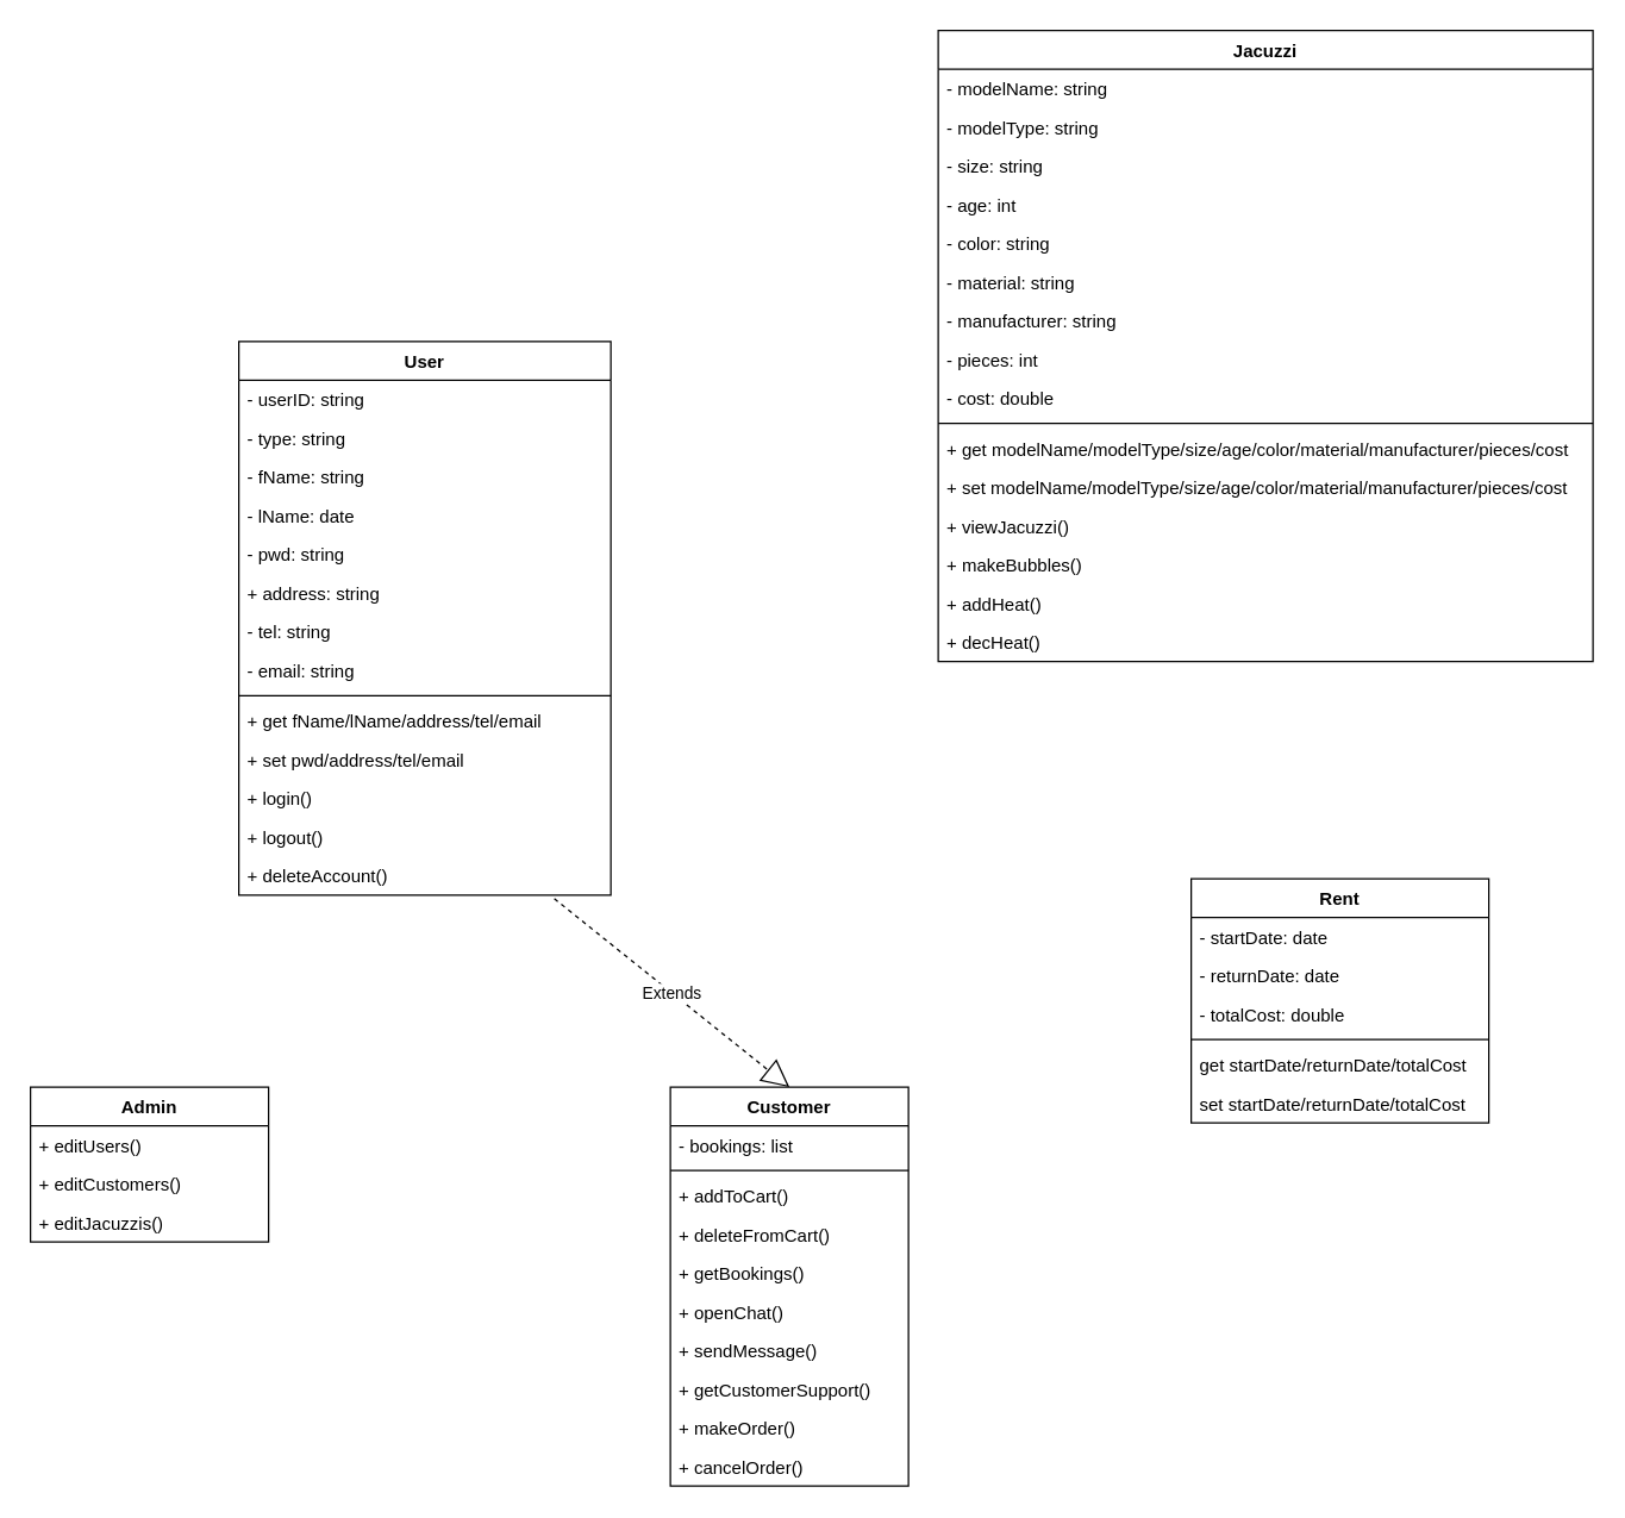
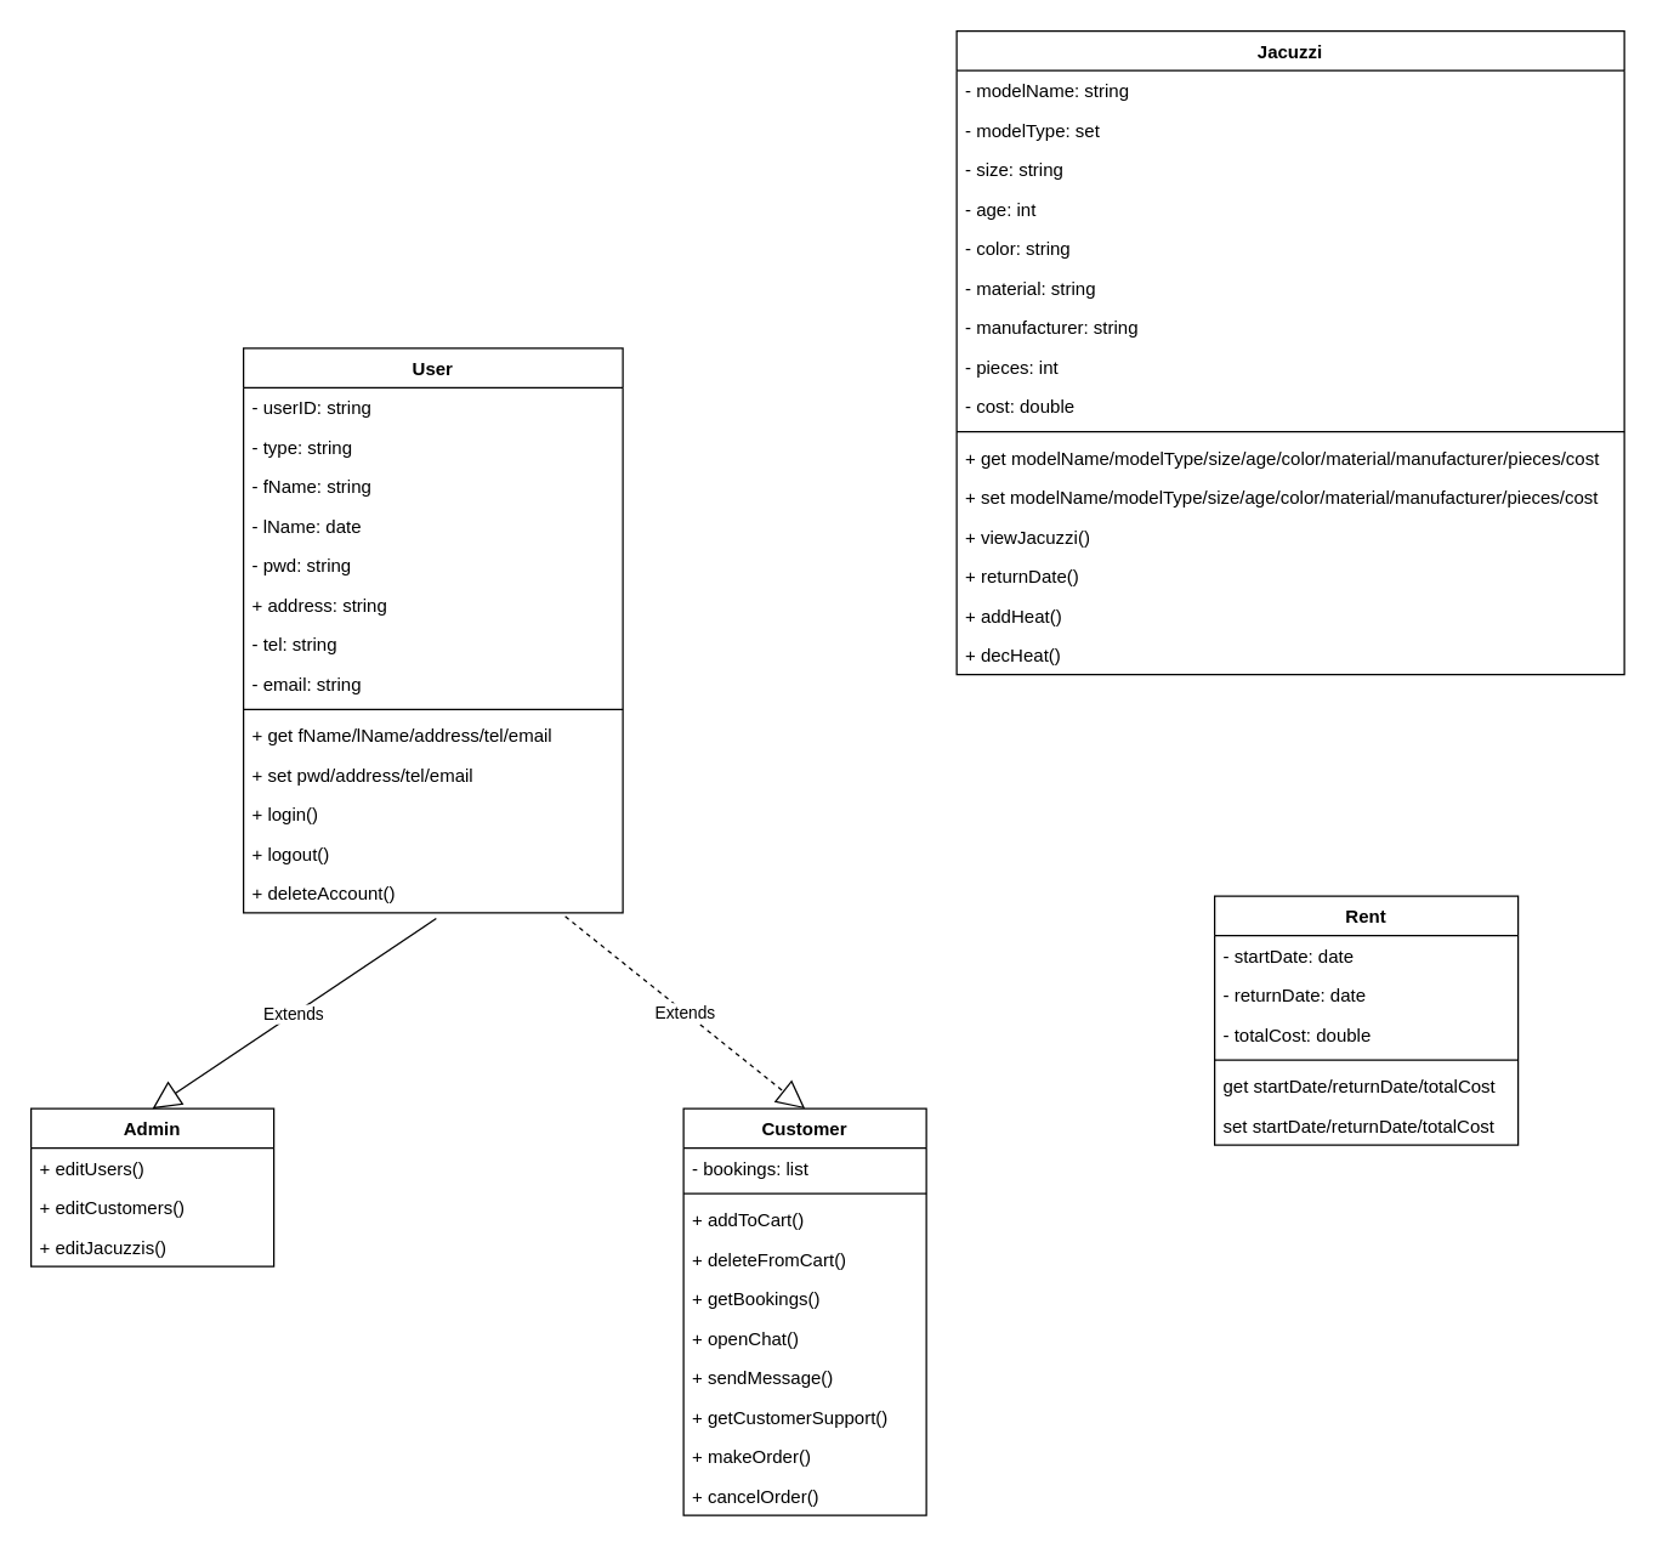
- <mxCell id="4" value="- modelType: string" style="text;strokeColor=none;fillColor=none;align=left;verticalAlign=top;spacingLeft=4;spacingRight=4;overflow=hidden;rotatable=0;points=[[0,0.5],[1,0.5]];portConstraint=eastwest;" vertex="1" parent="2"><mxGeometry y="52" width="440" height="26" as="geometry" /></mxCell>
+ <mxCell id="4" value="- modelType: set" style="text;strokeColor=none;fillColor=none;align=left;verticalAlign=top;spacingLeft=4;spacingRight=4;overflow=hidden;rotatable=0;points=[[0,0.5],[1,0.5]];portConstraint=eastwest;" vertex="1" parent="2"><mxGeometry y="52" width="440" height="26" as="geometry" /></mxCell>
- <mxCell id="16" value="+ makeBubbles() " style="text;strokeColor=none;fillColor=none;align=left;verticalAlign=top;spacingLeft=4;spacingRight=4;overflow=hidden;rotatable=0;points=[[0,0.5],[1,0.5]];portConstraint=eastwest;" vertex="1" parent="2"><mxGeometry y="346" width="440" height="26" as="geometry" /></mxCell>
+ <mxCell id="16" value="+ returnDate() " style="text;strokeColor=none;fillColor=none;align=left;verticalAlign=top;spacingLeft=4;spacingRight=4;overflow=hidden;rotatable=0;points=[[0,0.5],[1,0.5]];portConstraint=eastwest;" vertex="1" parent="2"><mxGeometry y="346" width="440" height="26" as="geometry" /></mxCell>
+ <mxCell id="50" value="Extends" style="endArrow=block;endSize=16;endFill=0;html=1;rounded=0;entryX=0.5;entryY=0;entryDx=0;entryDy=0;exitX=0.508;exitY=1.145;exitDx=0;exitDy=0;exitPerimeter=0;" edge="1" parent="1" source="33" target="45"><mxGeometry width="160" relative="1" as="geometry"><mxPoint x="310" y="680" as="sourcePoint" /><mxPoint x="150" y="680" as="targetPoint" /></mxGeometry></mxCell>
